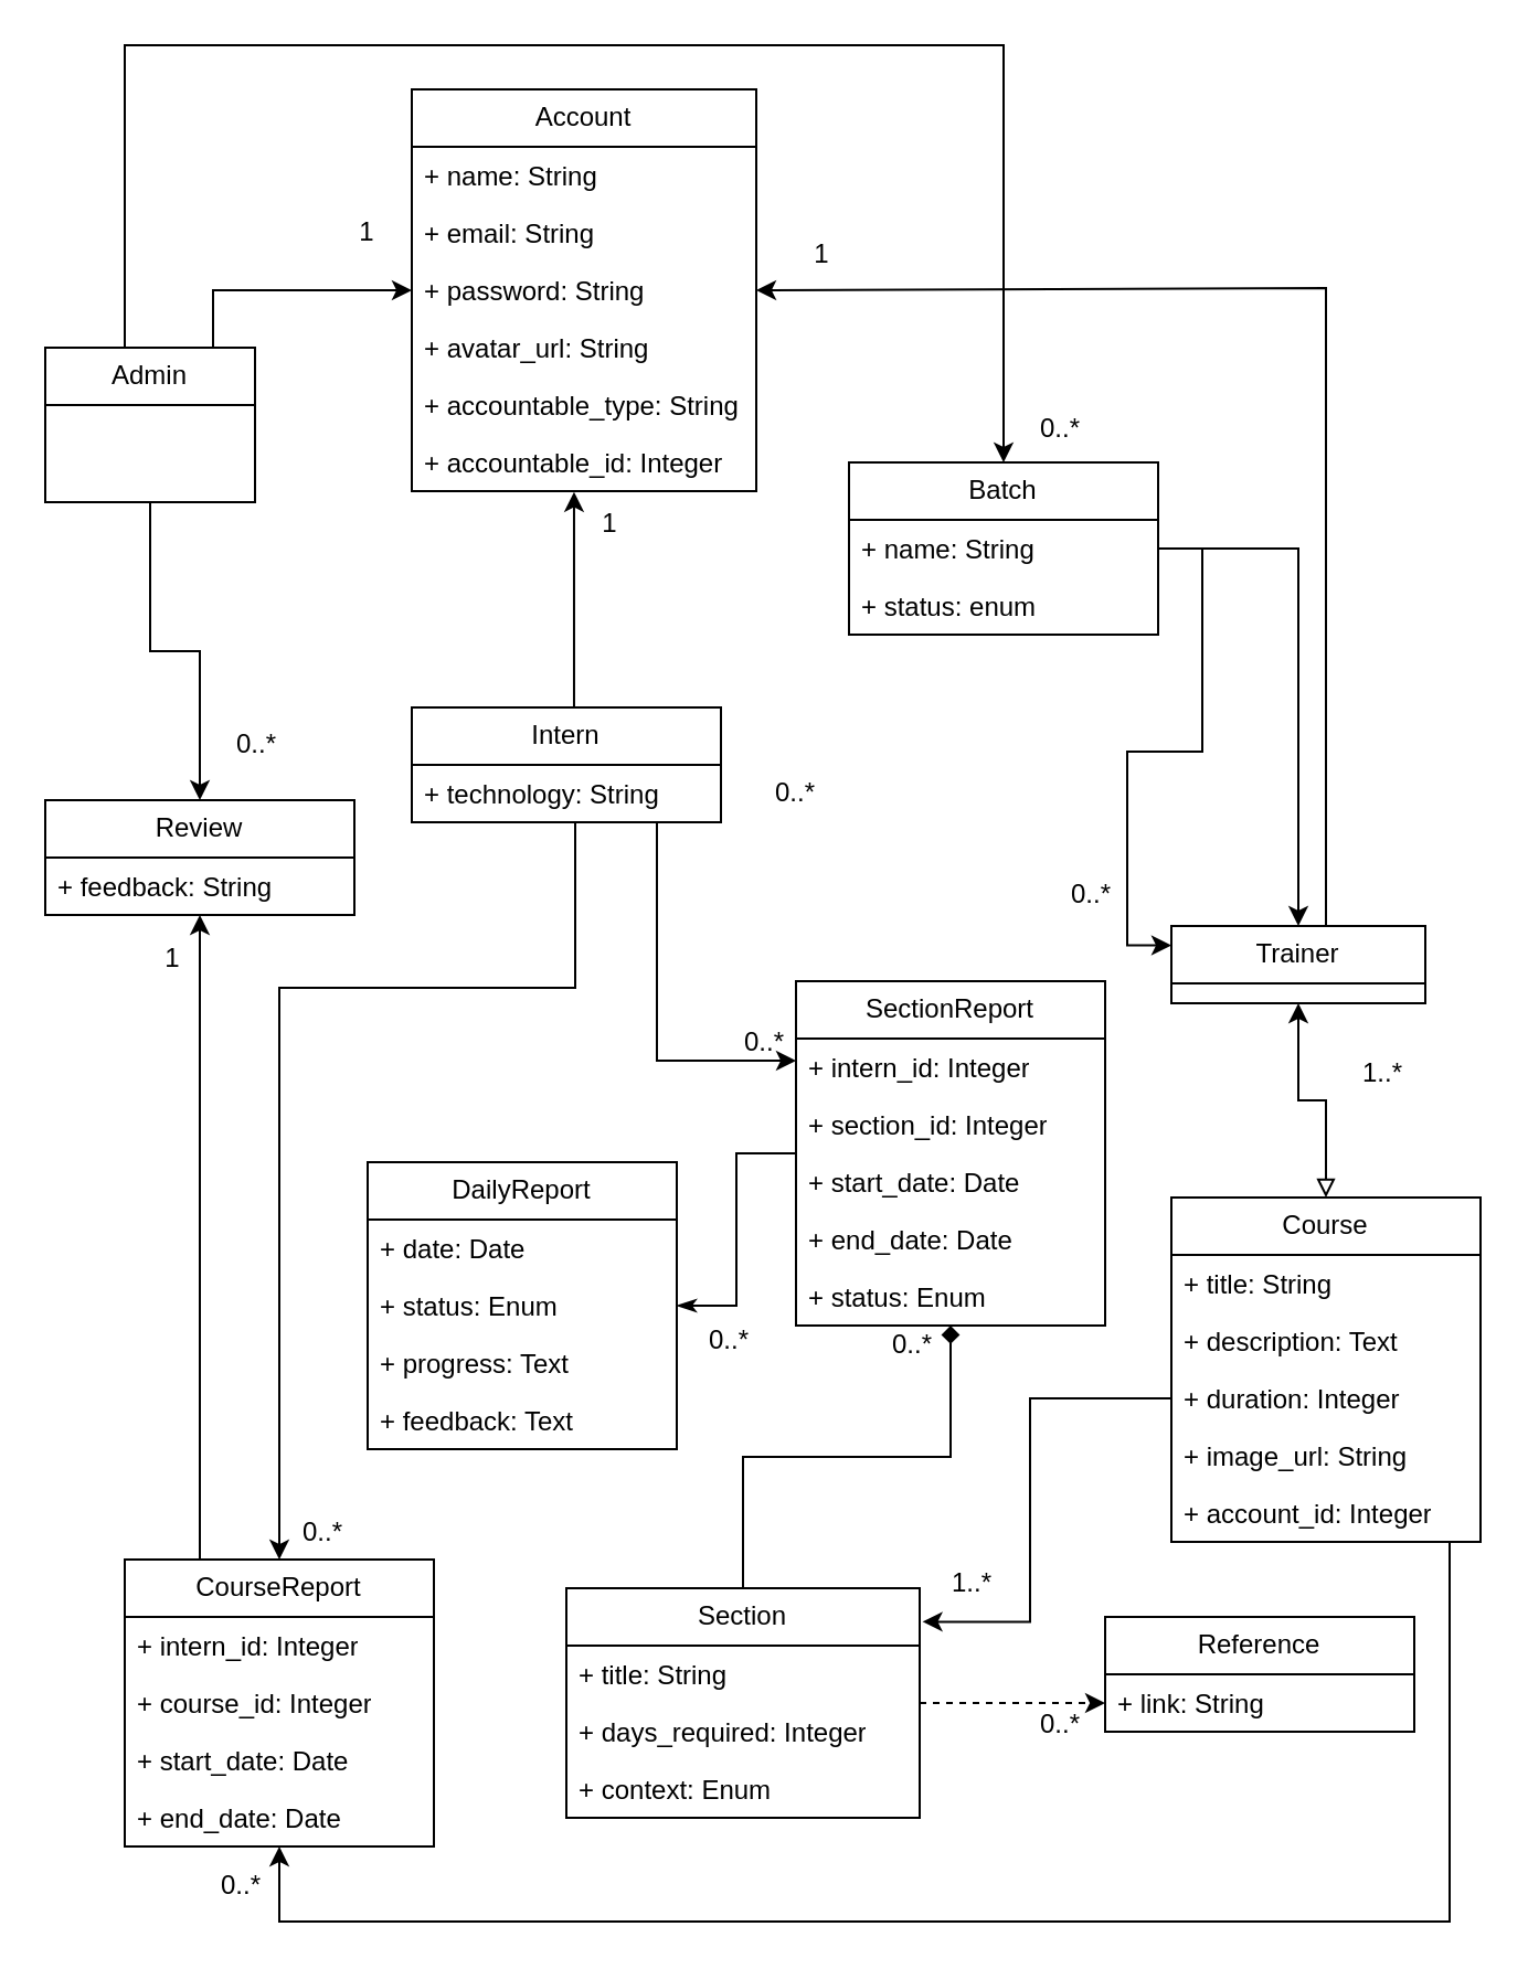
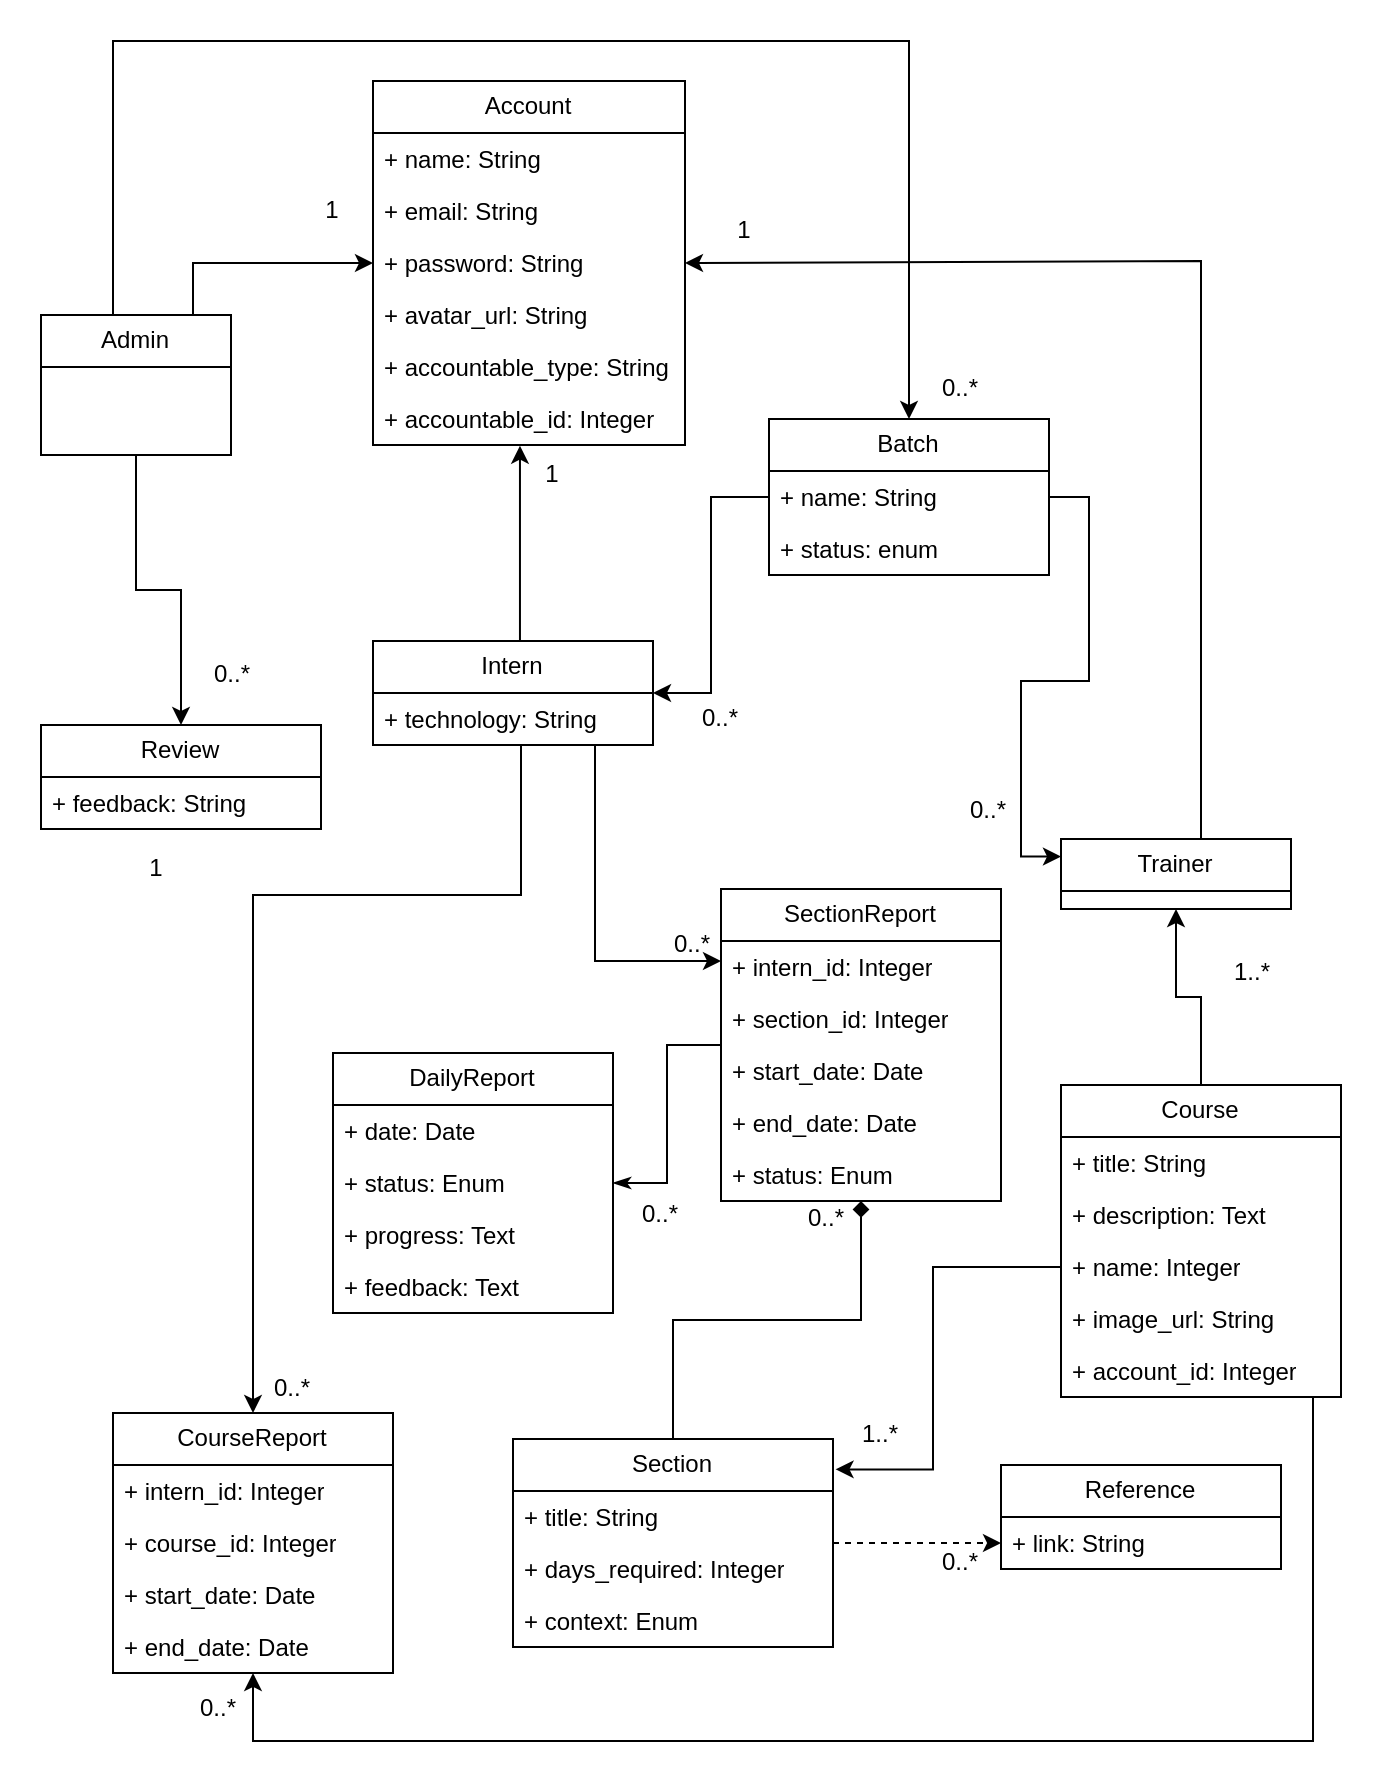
- <mxCell id="72" value="" style="edgeStyle=orthogonalEdgeStyle;rounded=0;orthogonalLoop=1;jettySize=auto;html=1;" parent="1" source="73" target="26" edge="1"><mxGeometry relative="1" as="geometry"><mxPoint x="454" y="307" as="targetPoint" /></mxGeometry></mxCell>
+ <mxCell id="72" value="" style="edgeStyle=orthogonalEdgeStyle;rounded=0;orthogonalLoop=1;jettySize=auto;html=1;entryX=1;entryY=0.5;entryDx=0;entryDy=0;" parent="1" source="73" target="3" edge="1"><mxGeometry relative="1" as="geometry"><mxPoint x="454" y="307" as="targetPoint" /></mxGeometry></mxCell>
- <mxCell id="24" style="edgeStyle=orthogonalEdgeStyle;rounded=0;orthogonalLoop=1;jettySize=auto;html=1;endArrow=block;endFill=0;startArrow=classic;startFill=1;" parent="1" source="26" target="6" edge="1"><mxGeometry relative="1" as="geometry" /></mxCell>
+ <mxCell id="24" style="edgeStyle=orthogonalEdgeStyle;rounded=0;orthogonalLoop=1;jettySize=auto;html=1;endArrow=none;endFill=0;startArrow=classic;startFill=1;" parent="1" source="26" target="6" edge="1"><mxGeometry relative="1" as="geometry" /></mxCell>
- <mxCell id="30" style="edgeStyle=orthogonalEdgeStyle;rounded=0;orthogonalLoop=1;jettySize=auto;html=1;endArrow=none;endFill=0;startArrow=classic;startFill=1;" parent="1" source="31" target="57" edge="1"><mxGeometry relative="1" as="geometry"><Array as="points"><mxPoint x="90" y="590" /><mxPoint x="90" y="590" /></Array></mxGeometry></mxCell>
- <mxCell id="9" value="+ duration: Integer" style="text;strokeColor=none;fillColor=none;align=left;verticalAlign=top;spacingLeft=4;spacingRight=4;overflow=hidden;rotatable=0;points=[[0,0.5],[1,0.5]];portConstraint=eastwest;whiteSpace=wrap;html=1;" parent="6" vertex="1"><mxGeometry y="78" width="140" height="26" as="geometry" /></mxCell>
+ <mxCell id="9" value="+ name: Integer" style="text;strokeColor=none;fillColor=none;align=left;verticalAlign=top;spacingLeft=4;spacingRight=4;overflow=hidden;rotatable=0;points=[[0,0.5],[1,0.5]];portConstraint=eastwest;whiteSpace=wrap;html=1;" parent="6" vertex="1"><mxGeometry y="78" width="140" height="26" as="geometry" /></mxCell>
